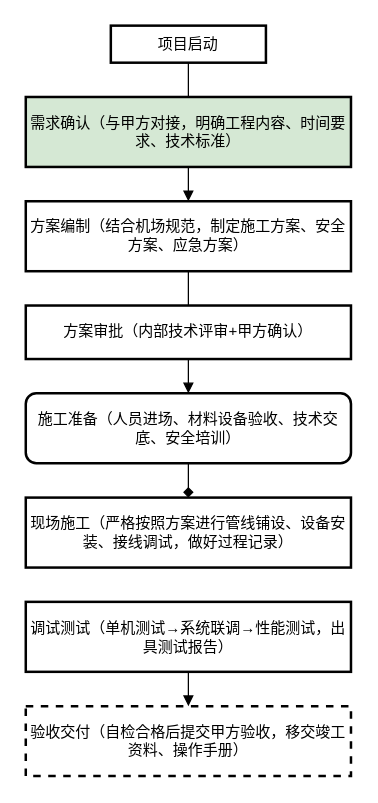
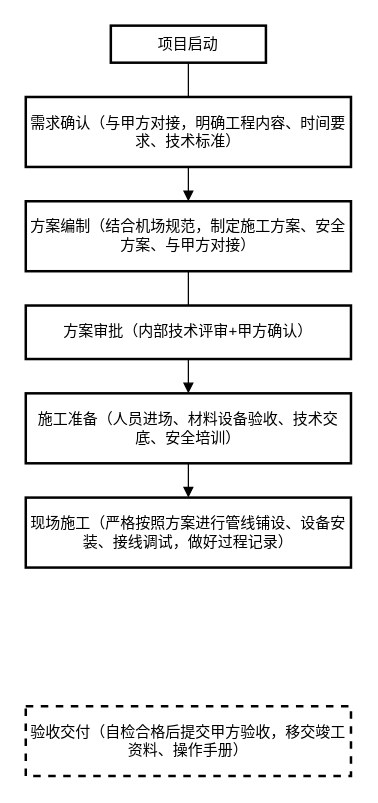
- <mxCell id="4" value="需求确认（与甲方对接，明确工程内容、时间要求、技术标准）" style="whiteSpace=wrap;strokeWidth=2;fillColor=#d5e8d4;" vertex="1" parent="2"><mxGeometry y="57.038" width="260" height="55.941" as="geometry" /></mxCell>
+ <mxCell id="4" value="需求确认（与甲方对接，明确工程内容、时间要求、技术标准）" style="whiteSpace=wrap;strokeWidth=2;" vertex="1" parent="2"><mxGeometry y="57.038" width="260" height="55.941" as="geometry" /></mxCell>
- <mxCell id="5" value="方案编制（结合机场规范，制定施工方案、安全方案、应急方案）" style="whiteSpace=wrap;strokeWidth=2;" vertex="1" parent="2"><mxGeometry y="140.402" width="260" height="55.941" as="geometry" /></mxCell>
+ <mxCell id="5" value="方案编制（结合机场规范，制定施工方案、安全方案、与甲方对接）" style="whiteSpace=wrap;strokeWidth=2;" vertex="1" parent="2"><mxGeometry y="140.402" width="260" height="55.941" as="geometry" /></mxCell>
- <mxCell id="7" value="施工准备（人员进场、材料设备验收、技术交底、安全培训）" style="whiteSpace=wrap;strokeWidth=2;rounded=1;" vertex="1" parent="2"><mxGeometry y="293.967" width="260" height="55.941" as="geometry" /></mxCell>
+ <mxCell id="7" value="施工准备（人员进场、材料设备验收、技术交底、安全培训）" style="whiteSpace=wrap;strokeWidth=2;" vertex="1" parent="2"><mxGeometry y="293.967" width="260" height="55.941" as="geometry" /></mxCell>
- <mxCell id="15" value="" style="curved=1;startArrow=none;endArrow=diamond;exitX=0.5;exitY=1;entryX=0.5;entryY=0;rounded=0;" edge="1" parent="2" source="7" target="8"><mxGeometry relative="1" as="geometry"><Array as="points" /></mxGeometry></mxCell>
+ <mxCell id="15" value="" style="curved=1;startArrow=none;endArrow=block;exitX=0.5;exitY=1;entryX=0.5;entryY=0;rounded=0;" edge="1" parent="2" source="7" target="8"><mxGeometry relative="1" as="geometry"><Array as="points" /></mxGeometry></mxCell>
- <mxCell id="9" value="调试测试（单机测试→系统联调→性能测试，出具测试报告）" style="whiteSpace=wrap;strokeWidth=2;" vertex="1" parent="2"><mxGeometry y="460.695" width="260" height="55.941" as="geometry" /></mxCell>
- <mxCell id="16" value="" style="curved=1;startArrow=none;endArrow=block;exitX=0.5;exitY=1;entryX=0.5;entryY=0;rounded=0;" edge="1" parent="2" source="9" target="10"><mxGeometry relative="1" as="geometry"><Array as="points" /></mxGeometry></mxCell>
